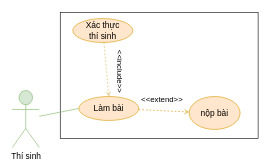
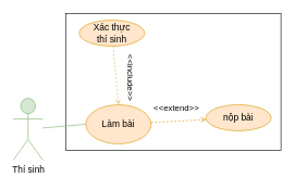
- <mxCell id="4" value="Làm bài" style="ellipse;whiteSpace=wrap;html=1;fillColor=#ffe6cc;strokeColor=#d79b00;fontSize=14;" parent="1" vertex="1"><mxGeometry x="131" y="160" width="100" height="40" as="geometry" /></mxCell>
+ <mxCell id="4" value="Làm bài" style="ellipse;whiteSpace=wrap;html=1;fillColor=#ffe6cc;strokeColor=#d79b00;fontSize=14;" parent="1" vertex="1"><mxGeometry x="131" y="160" width="100" height="60" as="geometry" /></mxCell>
- <mxCell id="5" value="nộp bài" style="ellipse;whiteSpace=wrap;html=1;fillColor=#ffe6cc;strokeColor=#d79b00;fontSize=14;" parent="1" vertex="1"><mxGeometry x="315" y="160" width="85" height="55" as="geometry" /></mxCell>
+ <mxCell id="5" value="nộp bài" style="ellipse;whiteSpace=wrap;html=1;fillColor=#ffe6cc;strokeColor=#d79b00;fontSize=14;" parent="1" vertex="1"><mxGeometry x="315" y="160" width="100" height="40" as="geometry" /></mxCell>
